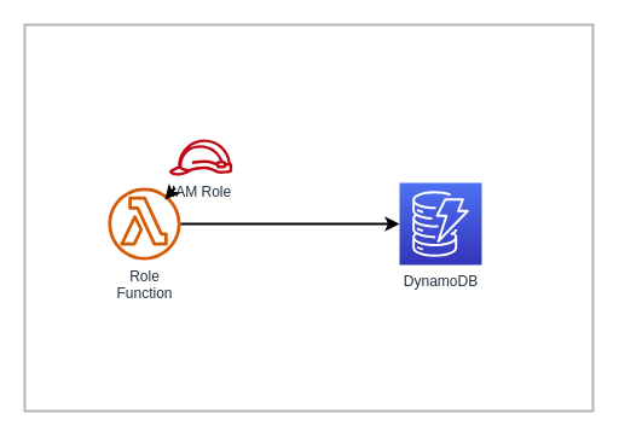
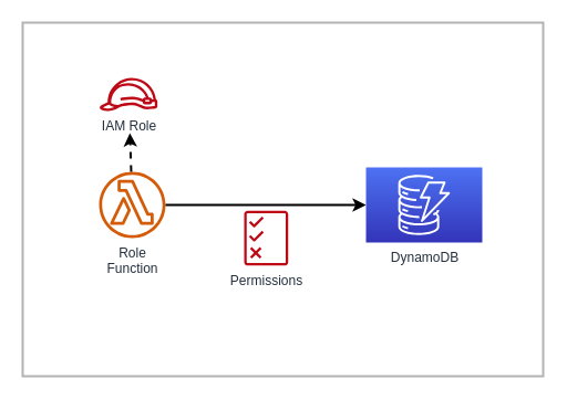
- <mxCell id="3" value="IAM Role" style="sketch=0;outlineConnect=0;fontColor=#232F3E;gradientColor=none;fillColor=#BF0816;strokeColor=none;dashed=0;verticalLabelPosition=bottom;verticalAlign=top;align=center;html=1;fontSize=12;fontStyle=0;aspect=fixed;pointerEvents=1;shape=mxgraph.aws4.role;" parent="1" vertex="1"><mxGeometry x="139" y="115" width="53.18" height="30" as="geometry" /></mxCell>
+ <mxCell id="3" value="IAM Role" style="sketch=0;outlineConnect=0;fontColor=#232F3E;gradientColor=none;fillColor=#BF0816;strokeColor=none;dashed=0;verticalLabelPosition=bottom;verticalAlign=top;align=center;html=1;fontSize=12;fontStyle=0;aspect=fixed;pointerEvents=1;shape=mxgraph.aws4.role;" parent="1" vertex="1"><mxGeometry x="89" y="70" width="53.18" height="30" as="geometry" /></mxCell>
- <mxCell id="5" value="DynamoDB" style="sketch=0;points=[[0,0,0],[0.25,0,0],[0.5,0,0],[0.75,0,0],[1,0,0],[0,1,0],[0.25,1,0],[0.5,1,0],[0.75,1,0],[1,1,0],[0,0.25,0],[0,0.5,0],[0,0.75,0],[1,0.25,0],[1,0.5,0],[1,0.75,0]];outlineConnect=0;fontColor=#232F3E;gradientColor=#4D72F3;gradientDirection=north;fillColor=#3334B9;strokeColor=#ffffff;dashed=0;verticalLabelPosition=bottom;verticalAlign=top;align=center;html=1;fontSize=12;fontStyle=0;aspect=fixed;shape=mxgraph.aws4.resourceIcon;resIcon=mxgraph.aws4.dynamodb;" parent="1" vertex="1"><mxGeometry x="330" y="151" width="68" height="68" as="geometry" /></mxCell>
+ <mxCell id="5" value="DynamoDB" style="sketch=0;points=[[0,0,0],[0.25,0,0],[0.5,0,0],[0.75,0,0],[1,0,0],[0,1,0],[0.25,1,0],[0.5,1,0],[0.75,1,0],[1,1,0],[0,0.25,0],[0,0.5,0],[0,0.75,0],[1,0.25,0],[1,0.5,0],[1,0.75,0]];outlineConnect=0;fontColor=#232F3E;gradientColor=#4D72F3;gradientDirection=north;fillColor=#3334B9;strokeColor=#ffffff;dashed=0;verticalLabelPosition=bottom;verticalAlign=top;align=center;html=1;fontSize=12;fontStyle=0;aspect=fixed;shape=mxgraph.aws4.resourceIcon;resIcon=mxgraph.aws4.dynamodb;" parent="1" vertex="1"><mxGeometry x="330" y="151" width="105" height="68" as="geometry" /></mxCell>
+ <mxCell id="4" value="Permissions" style="sketch=0;outlineConnect=0;fontColor=#232F3E;gradientColor=none;fillColor=#BF0816;strokeColor=none;dashed=0;verticalLabelPosition=bottom;verticalAlign=top;align=center;html=1;fontSize=12;fontStyle=0;aspect=fixed;pointerEvents=1;shape=mxgraph.aws4.permissions;" parent="1" vertex="1"><mxGeometry x="220" y="190" width="39.74" height="50" as="geometry" /></mxCell>
